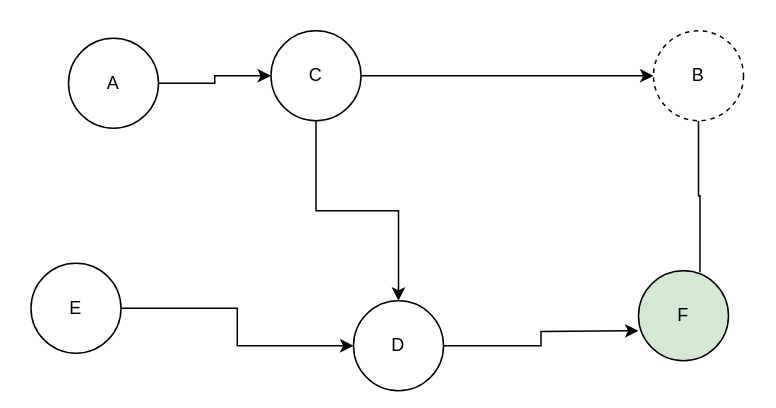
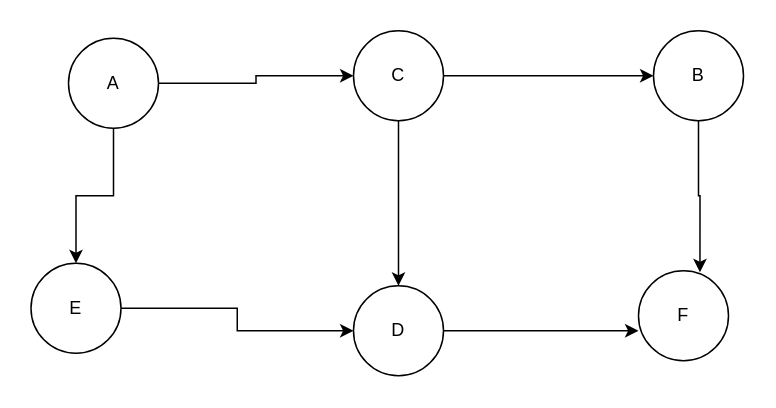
- <mxCell id="9" value="C" style="ellipse;whiteSpace=wrap;html=1;aspect=fixed;" vertex="1" parent="1"><mxGeometry x="180" y="20" width="60" height="60" as="geometry" /></mxCell>
+ <mxCell id="9" value="C" style="ellipse;whiteSpace=wrap;html=1;aspect=fixed;" vertex="1" parent="1"><mxGeometry x="235" y="20" width="60" height="60" as="geometry" /></mxCell>
- <mxCell id="13" value="B" style="ellipse;whiteSpace=wrap;html=1;aspect=fixed;dashed=1;" vertex="1" parent="1"><mxGeometry x="435" y="20" width="60" height="60" as="geometry" /></mxCell>
+ <mxCell id="13" value="B" style="ellipse;whiteSpace=wrap;html=1;aspect=fixed;" vertex="1" parent="1"><mxGeometry x="435" y="20" width="60" height="60" as="geometry" /></mxCell>
+ <mxCell id="2" style="edgeStyle=orthogonalEdgeStyle;rounded=0;orthogonalLoop=1;jettySize=auto;html=1;exitX=0.5;exitY=1;exitDx=0;exitDy=0;entryX=0.5;entryY=0;entryDx=0;entryDy=0;" edge="1" parent="1" source="4" target="6"><mxGeometry relative="1" as="geometry" /></mxCell>
- <mxCell id="12" style="edgeStyle=orthogonalEdgeStyle;rounded=0;orthogonalLoop=1;jettySize=auto;html=1;exitX=0.5;exitY=1;exitDx=0;exitDy=0;entryX=0.683;entryY=0.017;entryDx=0;entryDy=0;entryPerimeter=0;endArrow=none;" edge="1" parent="1" source="13" target="14"><mxGeometry relative="1" as="geometry" /></mxCell>
+ <mxCell id="12" style="edgeStyle=orthogonalEdgeStyle;rounded=0;orthogonalLoop=1;jettySize=auto;html=1;exitX=0.5;exitY=1;exitDx=0;exitDy=0;entryX=0.683;entryY=0.017;entryDx=0;entryDy=0;entryPerimeter=0;" edge="1" parent="1" source="13" target="14"><mxGeometry relative="1" as="geometry" /></mxCell>
- <mxCell id="14" value="F" style="ellipse;whiteSpace=wrap;html=1;aspect=fixed;fillColor=#d5e8d4;" vertex="1" parent="1"><mxGeometry x="425" y="180" width="60" height="60" as="geometry" /></mxCell>
+ <mxCell id="14" value="F" style="ellipse;whiteSpace=wrap;html=1;aspect=fixed;" vertex="1" parent="1"><mxGeometry x="425" y="180" width="60" height="60" as="geometry" /></mxCell>
- <mxCell id="11" value="D" style="ellipse;whiteSpace=wrap;html=1;aspect=fixed;" vertex="1" parent="1"><mxGeometry x="235" y="200" width="60" height="60" as="geometry" /></mxCell>
+ <mxCell id="11" value="D" style="ellipse;whiteSpace=wrap;html=1;aspect=fixed;" vertex="1" parent="1"><mxGeometry x="235" y="190" width="60" height="60" as="geometry" /></mxCell>
